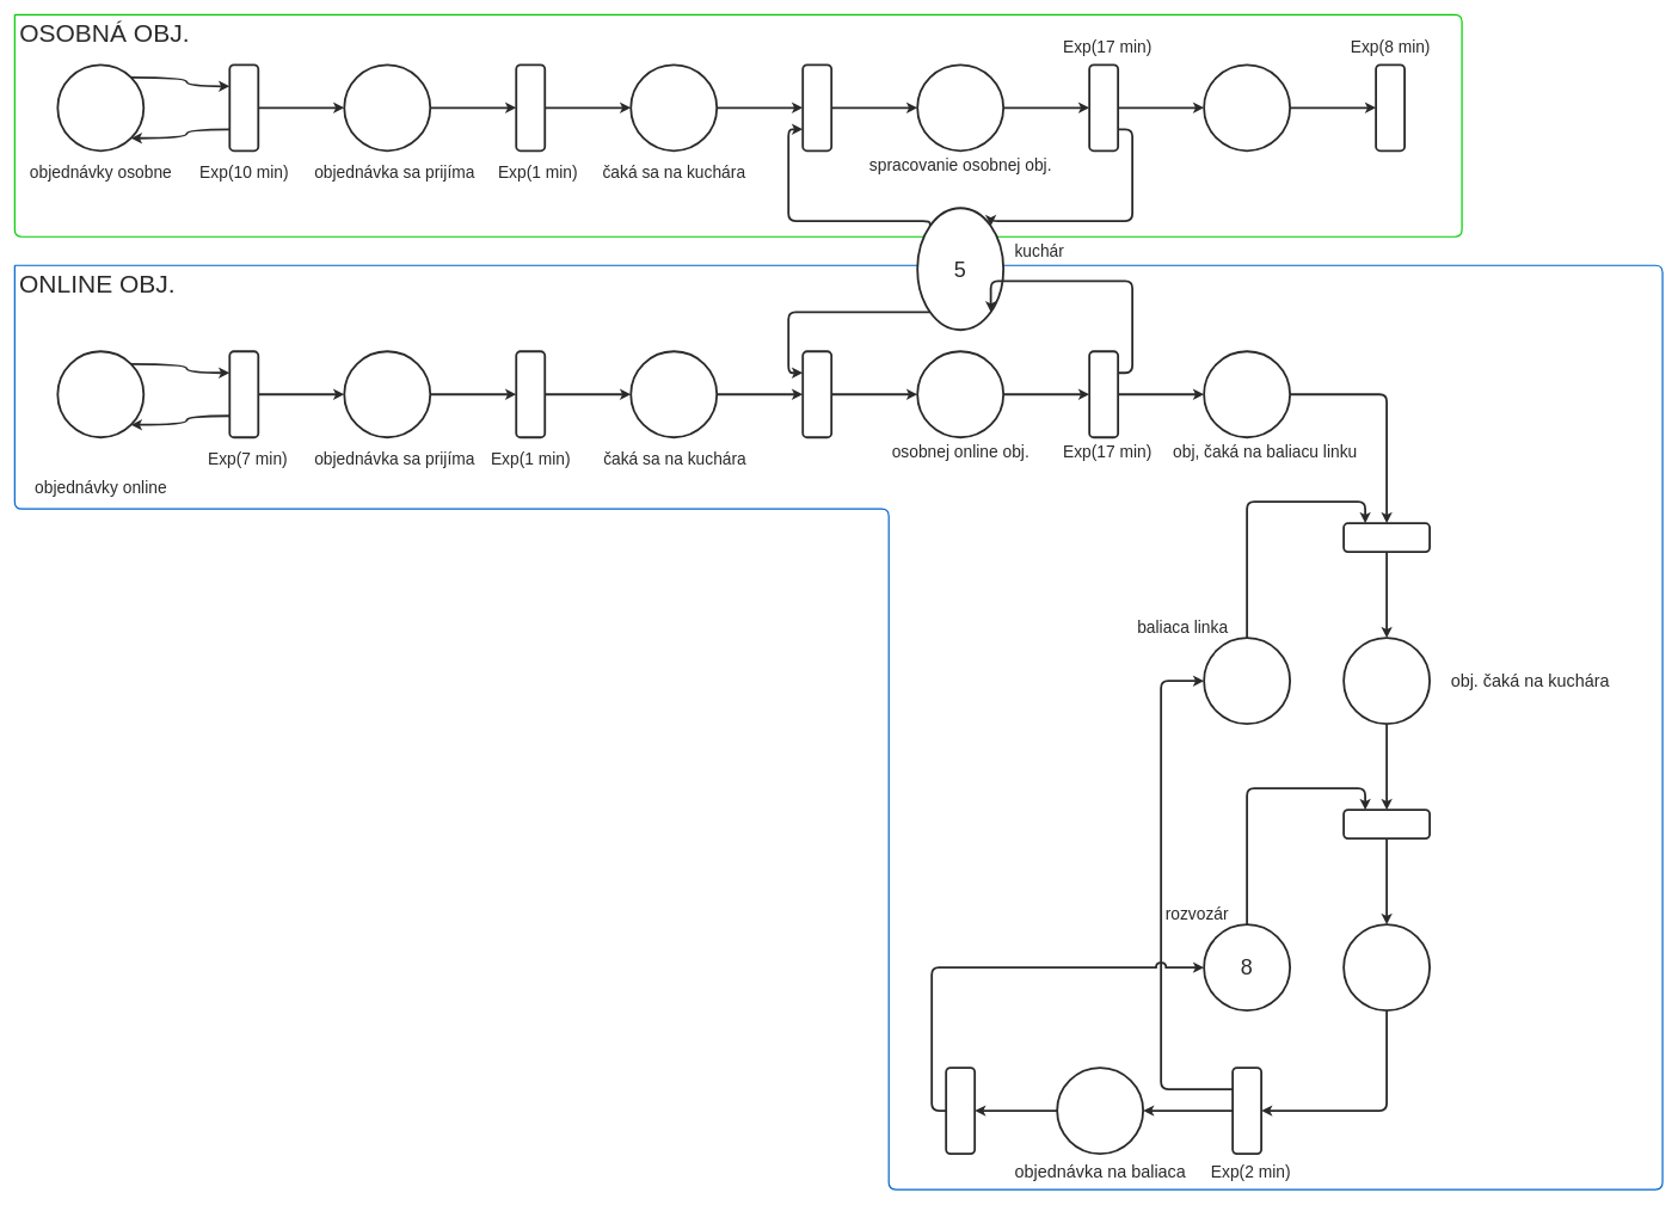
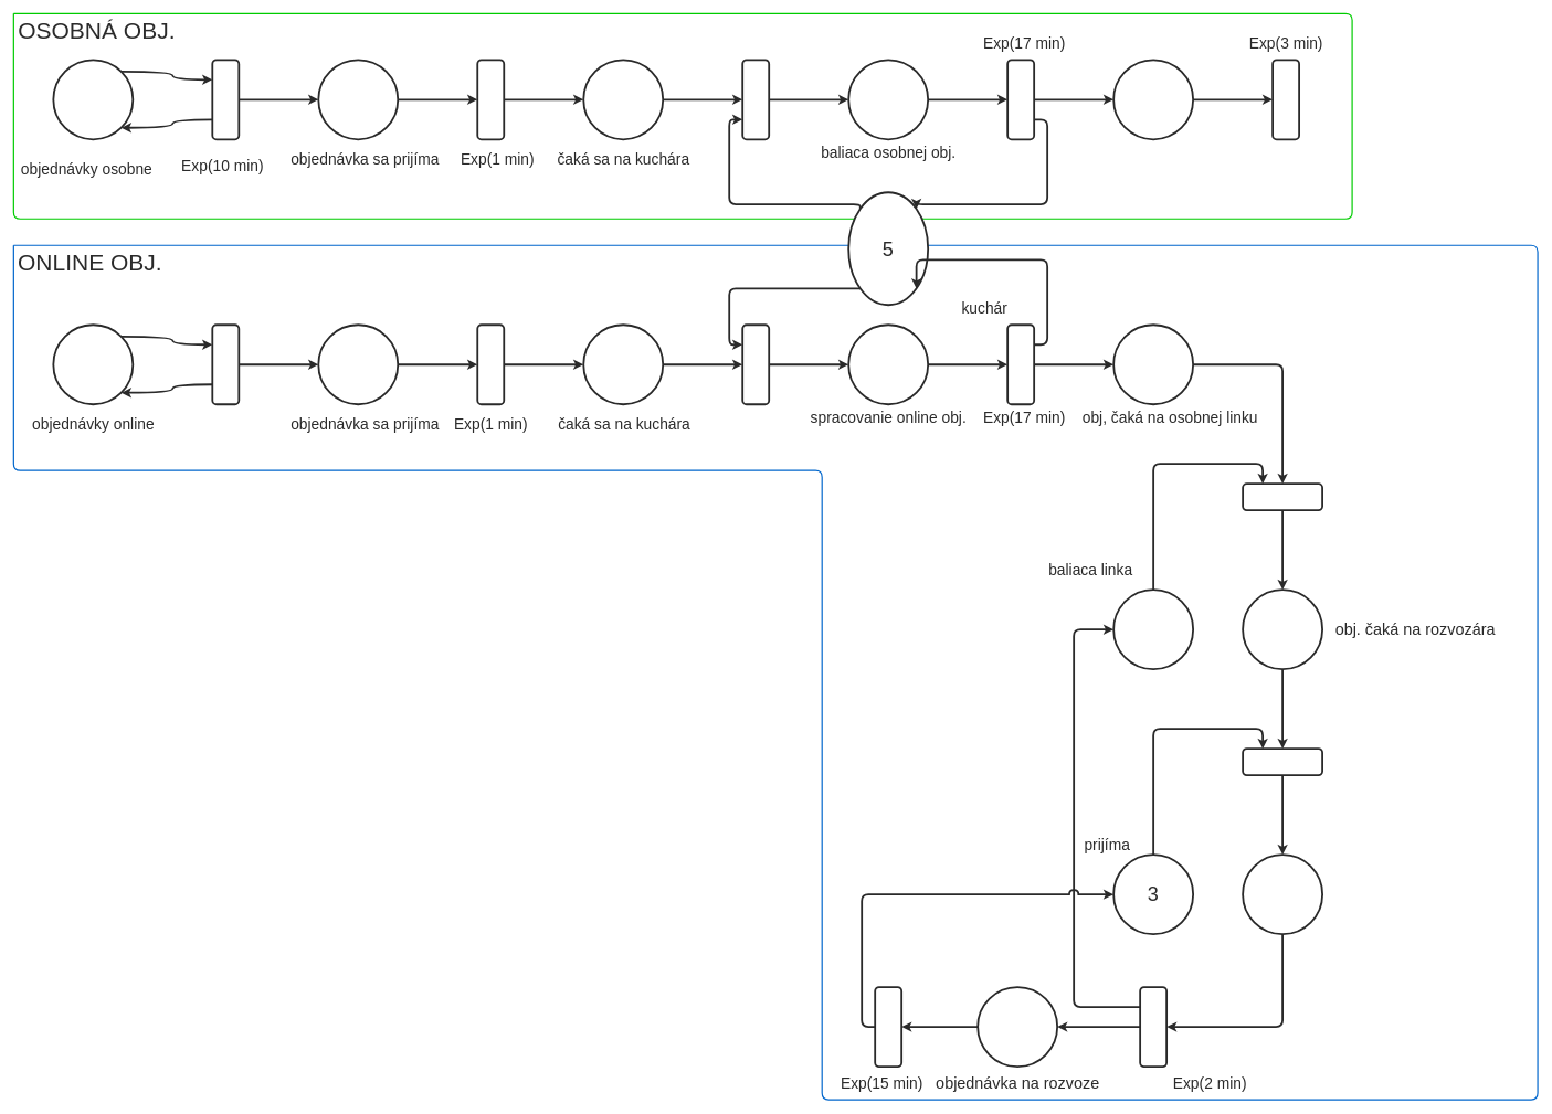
- <mxCell id="62" value="Exp(8 min)" style="text;align=center;verticalAlign=middle;resizable=0;points=[];autosize=1;strokeColor=none;fillColor=none;fontSize=23;fontColor=#2A2A2A;labelBackgroundColor=none;strokeWidth=3;html=1;" parent="1" vertex="1"><mxGeometry x="1875" y="50" width="130" height="30" as="geometry" /></mxCell>
+ <mxCell id="62" value="Exp(3 min)" style="text;align=center;verticalAlign=middle;resizable=0;points=[];autosize=1;strokeColor=none;fillColor=none;fontSize=23;fontColor=#2A2A2A;labelBackgroundColor=none;strokeWidth=3;html=1;" parent="1" vertex="1"><mxGeometry x="1875" y="50" width="130" height="30" as="geometry" /></mxCell>
- <mxCell id="50" value="spracovanie osobnej obj." style="text;align=center;verticalAlign=middle;resizable=0;points=[];autosize=1;strokeColor=none;fillColor=none;fontSize=23;fontColor=#2A2A2A;labelBackgroundColor=none;strokeWidth=3;html=1;" parent="1" vertex="1"><mxGeometry x="1205" y="215" width="270" height="30" as="geometry" /></mxCell>
+ <mxCell id="50" value="baliaca osobnej obj." style="text;align=center;verticalAlign=middle;resizable=0;points=[];autosize=1;strokeColor=none;fillColor=none;fontSize=23;fontColor=#2A2A2A;labelBackgroundColor=none;strokeWidth=3;html=1;" parent="1" vertex="1"><mxGeometry x="1205" y="215" width="270" height="30" as="geometry" /></mxCell>
- <mxCell id="57" value="objednávky osobne" style="text;align=center;verticalAlign=middle;resizable=0;points=[];autosize=1;strokeColor=none;fillColor=none;fontSize=23;fontColor=#2A2A2A;labelBackgroundColor=none;strokeWidth=3;html=1;" parent="1" vertex="1"><mxGeometry x="35" y="225" width="210" height="30" as="geometry" /></mxCell>
+ <mxCell id="57" value="objednávky osobne" style="text;align=center;verticalAlign=middle;resizable=0;points=[];autosize=1;strokeColor=none;fillColor=none;fontSize=23;fontColor=#2A2A2A;labelBackgroundColor=none;strokeWidth=3;html=1;" parent="1" vertex="1"><mxGeometry x="25" y="240" width="210" height="30" as="geometry" /></mxCell>
- <mxCell id="60" value="Exp(10 min)" style="text;align=center;verticalAlign=middle;resizable=0;points=[];autosize=1;strokeColor=none;fillColor=none;fontSize=23;labelBackgroundColor=none;fontColor=#2A2A2A;strokeWidth=3;html=1;" parent="1" vertex="1"><mxGeometry x="270" y="225" width="140" height="30" as="geometry" /></mxCell>
+ <mxCell id="60" value="Exp(10 min)" style="text;align=center;verticalAlign=middle;resizable=0;points=[];autosize=1;strokeColor=none;fillColor=none;fontSize=23;labelBackgroundColor=none;fontColor=#2A2A2A;strokeWidth=3;html=1;" parent="1" vertex="1"><mxGeometry x="265" y="235" width="140" height="30" as="geometry" /></mxCell>
- <mxCell id="58" value="kuchár" style="text;align=center;verticalAlign=middle;resizable=0;points=[];autosize=1;strokeColor=none;fillColor=none;fontSize=23;labelBackgroundColor=none;fontColor=#2A2A2A;strokeWidth=3;html=1;" parent="1" vertex="1"><mxGeometry x="1410" y="335" width="80" height="30" as="geometry" /></mxCell>
+ <mxCell id="58" value="kuchár" style="text;align=center;verticalAlign=middle;resizable=0;points=[];autosize=1;strokeColor=none;fillColor=none;fontSize=23;labelBackgroundColor=none;fontColor=#2A2A2A;strokeWidth=3;html=1;" parent="1" vertex="1"><mxGeometry x="1445" y="450" width="80" height="30" as="geometry" /></mxCell>
- <mxCell id="51" value="osobnej online obj." style="text;align=center;verticalAlign=middle;resizable=0;points=[];autosize=1;strokeColor=none;fillColor=none;fontSize=23;labelBackgroundColor=none;fontColor=#2A2A2A;strokeWidth=3;html=1;" parent="1" vertex="1"><mxGeometry x="1215" y="615" width="250" height="30" as="geometry" /></mxCell>
+ <mxCell id="51" value="spracovanie online obj." style="text;align=center;verticalAlign=middle;resizable=0;points=[];autosize=1;strokeColor=none;fillColor=none;fontSize=23;labelBackgroundColor=none;fontColor=#2A2A2A;strokeWidth=3;html=1;" parent="1" vertex="1"><mxGeometry x="1215" y="615" width="250" height="30" as="geometry" /></mxCell>
- <mxCell id="52" value="obj, čaká na baliacu linku" style="text;align=center;verticalAlign=middle;resizable=0;points=[];autosize=1;strokeColor=none;fillColor=none;fontSize=23;labelBackgroundColor=none;fontColor=#2A2A2A;strokeWidth=3;html=1;" parent="1" vertex="1"><mxGeometry x="1630" y="615" width="270" height="30" as="geometry" /></mxCell>
+ <mxCell id="52" value="obj, čaká na osobnej linku" style="text;align=center;verticalAlign=middle;resizable=0;points=[];autosize=1;strokeColor=none;fillColor=none;fontSize=23;labelBackgroundColor=none;fontColor=#2A2A2A;strokeWidth=3;html=1;" parent="1" vertex="1"><mxGeometry x="1630" y="615" width="270" height="30" as="geometry" /></mxCell>
- <mxCell id="86" value="Exp(7 min)" style="text;align=center;verticalAlign=middle;resizable=0;points=[];autosize=1;strokeColor=none;fillColor=none;fontSize=23;labelBackgroundColor=none;fontColor=#2A2A2A;strokeWidth=3;html=1;" parent="1" vertex="1"><mxGeometry x="280" y="625" width="130" height="30" as="geometry" /></mxCell>
- <mxCell id="80" value="objednávky online" style="text;align=center;verticalAlign=middle;resizable=0;points=[];autosize=1;strokeColor=none;fillColor=none;fontSize=23;fontColor=#2A2A2A;labelBackgroundColor=none;strokeWidth=3;html=1;" parent="1" vertex="1"><mxGeometry x="40" y="665" width="200" height="30" as="geometry" /></mxCell>
+ <mxCell id="80" value="objednávky online" style="text;align=center;verticalAlign=middle;resizable=0;points=[];autosize=1;strokeColor=none;fillColor=none;fontSize=23;fontColor=#2A2A2A;labelBackgroundColor=none;strokeWidth=3;html=1;" parent="1" vertex="1"><mxGeometry x="40" y="625" width="200" height="30" as="geometry" /></mxCell>
- <mxCell id="71" value="baliaca linka" style="text;align=center;verticalAlign=middle;resizable=0;points=[];autosize=1;strokeColor=none;fillColor=none;fontSize=23;labelBackgroundColor=none;fontColor=#2A2A2A;strokeWidth=3;html=1;" parent="1" vertex="1"><mxGeometry x="1580" y="860" width="140" height="30" as="geometry" /></mxCell>
+ <mxCell id="71" value="baliaca linka" style="text;align=center;verticalAlign=middle;resizable=0;points=[];autosize=1;strokeColor=none;fillColor=none;fontSize=23;labelBackgroundColor=none;fontColor=#2A2A2A;strokeWidth=3;html=1;" parent="1" vertex="1"><mxGeometry x="1575" y="845" width="140" height="30" as="geometry" /></mxCell>
- <mxCell id="53" value="obj. čaká na kuchára" style="text;align=center;verticalAlign=middle;resizable=0;points=[];autosize=1;strokeColor=none;fillColor=none;fontSize=24;labelBackgroundColor=none;fontColor=#2A2A2A;strokeWidth=3;html=1;" parent="1" vertex="1"><mxGeometry x="2005" y="935" width="260" height="30" as="geometry" /></mxCell>
+ <mxCell id="53" value="obj. čaká na rozvozára" style="text;align=center;verticalAlign=middle;resizable=0;points=[];autosize=1;strokeColor=none;fillColor=none;fontSize=24;labelBackgroundColor=none;fontColor=#2A2A2A;strokeWidth=3;html=1;" parent="1" vertex="1"><mxGeometry x="2005" y="935" width="260" height="30" as="geometry" /></mxCell>
- <mxCell id="59" value="rozvozár" style="text;align=center;verticalAlign=middle;resizable=0;points=[];autosize=1;strokeColor=none;fillColor=none;fontSize=23;labelBackgroundColor=none;fontColor=#2A2A2A;strokeWidth=3;html=1;" parent="1" vertex="1"><mxGeometry x="1620" y="1260" width="100" height="30" as="geometry" /></mxCell>
+ <mxCell id="59" value="prijíma" style="text;align=center;verticalAlign=middle;resizable=0;points=[];autosize=1;strokeColor=none;fillColor=none;fontSize=23;labelBackgroundColor=none;fontColor=#2A2A2A;strokeWidth=3;html=1;" parent="1" vertex="1"><mxGeometry x="1620" y="1260" width="100" height="30" as="geometry" /></mxCell>
- <mxCell id="44" value="&lt;font style=&quot;font-size: 30px&quot;&gt;8&lt;/font&gt;" style="ellipse;aspect=fixed;rounded=1;labelBackgroundColor=none;fontColor=#2A2A2A;strokeColor=#2A2A2A;strokeWidth=3;whiteSpace=wrap;html=1;fillColor=none;perimeterSpacing=0;shadow=0;sketch=0;" parent="1" vertex="1"><mxGeometry x="1680" y="1290" width="120" height="120" as="geometry" /></mxCell>
+ <mxCell id="44" value="&lt;font style=&quot;font-size: 30px&quot;&gt;3&lt;/font&gt;" style="ellipse;aspect=fixed;rounded=1;labelBackgroundColor=none;fontColor=#2A2A2A;strokeColor=#2A2A2A;strokeWidth=3;whiteSpace=wrap;html=1;fillColor=none;perimeterSpacing=0;shadow=0;sketch=0;" parent="1" vertex="1"><mxGeometry x="1680" y="1290" width="120" height="120" as="geometry" /></mxCell>
+ <mxCell id="77" value="Exp(15 min)" style="text;align=center;verticalAlign=middle;resizable=0;points=[];autosize=1;strokeColor=none;fillColor=none;fontSize=23;fontColor=#2A2A2A;labelBackgroundColor=none;strokeWidth=3;html=1;" parent="1" vertex="1"><mxGeometry x="1260" y="1620" width="140" height="30" as="geometry" /></mxCell>
- <mxCell id="76" value="objednávka na baliaca" style="text;align=center;verticalAlign=middle;resizable=0;points=[];autosize=1;strokeColor=none;fillColor=none;fontSize=24;labelBackgroundColor=none;fontColor=#2A2A2A;html=1;" parent="1" vertex="1"><mxGeometry x="1405" y="1620" width="260" height="30" as="geometry" /></mxCell>
+ <mxCell id="76" value="objednávka na rozvoze" style="text;align=center;verticalAlign=middle;resizable=0;points=[];autosize=1;strokeColor=none;fillColor=none;fontSize=24;labelBackgroundColor=none;fontColor=#2A2A2A;html=1;" parent="1" vertex="1"><mxGeometry x="1405" y="1620" width="260" height="30" as="geometry" /></mxCell>
- <mxCell id="64" value="Exp(2 min)" style="text;align=center;verticalAlign=middle;resizable=0;points=[];autosize=1;strokeColor=none;fillColor=none;fontSize=23;fontColor=#2A2A2A;labelBackgroundColor=none;strokeWidth=3;html=1;" parent="1" vertex="1"><mxGeometry x="1680" y="1620" width="130" height="30" as="geometry" /></mxCell>
+ <mxCell id="64" value="Exp(2 min)" style="text;align=center;verticalAlign=middle;resizable=0;points=[];autosize=1;strokeColor=none;fillColor=none;fontSize=23;fontColor=#2A2A2A;labelBackgroundColor=none;strokeWidth=3;html=1;" parent="1" vertex="1"><mxGeometry x="1760" y="1620" width="130" height="30" as="geometry" /></mxCell>
